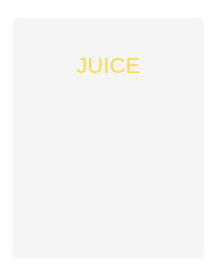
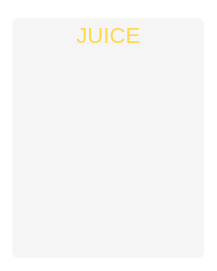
- <mxCell id="3" value="JUICE" style="text;html=1;align=center;verticalAlign=middle;resizable=0;points=[];autosize=1;strokeColor=none;fillColor=none;fontColor=light-dark(#ffd84d, #ededed);fontSize=37;" vertex="1" parent="1"><mxGeometry x="115" y="80" width="130" height="60" as="geometry" /></mxCell>
+ <mxCell id="3" value="JUICE" style="text;html=1;align=center;verticalAlign=middle;resizable=0;points=[];autosize=1;strokeColor=none;fillColor=none;fontColor=light-dark(#ffd84d, #ededed);fontSize=37;" vertex="1" parent="1"><mxGeometry x="115" width="130" height="60" as="geometry" y="30" /></mxCell>
